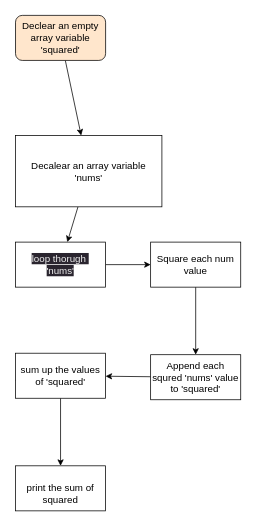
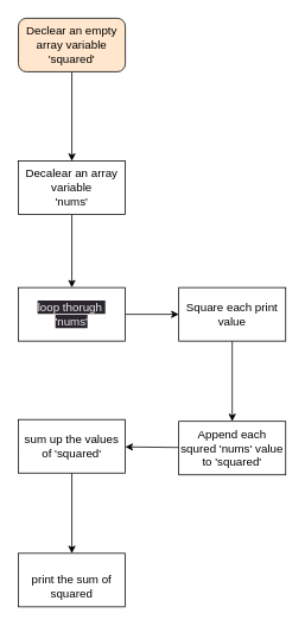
- <mxCell id="10" value="&lt;span style=&quot;font-size: 13px;&quot;&gt;Decalear an array variable&lt;/span&gt;&lt;br style=&quot;font-size: 13px;&quot;&gt;&lt;span style=&quot;font-size: 13px;&quot;&gt;'nums'&lt;/span&gt;" style="whiteSpace=wrap;html=1;" vertex="1" parent="1"><mxGeometry x="20" y="180" width="195" height="95" as="geometry" /></mxCell>
+ <mxCell id="10" value="&lt;span style=&quot;font-size: 13px;&quot;&gt;Decalear an array variable&lt;/span&gt;&lt;br style=&quot;font-size: 13px;&quot;&gt;&lt;span style=&quot;font-size: 13px;&quot;&gt;'nums'&lt;/span&gt;" style="whiteSpace=wrap;html=1;" vertex="1" parent="1"><mxGeometry x="20" y="180" width="120" height="60" as="geometry" /></mxCell>
- <mxCell id="3" value="&lt;font style=&quot;font-size: 13px;&quot;&gt;Square each num value&lt;/font&gt;" style="whiteSpace=wrap;html=1;" parent="1" vertex="1"><mxGeometry x="200" y="322" width="120" height="60" as="geometry" /></mxCell>
+ <mxCell id="3" value="&lt;font style=&quot;font-size: 13px;&quot;&gt;Square each print value&lt;/font&gt;" style="whiteSpace=wrap;html=1;" parent="1" vertex="1"><mxGeometry x="200" y="322" width="120" height="60" as="geometry" /></mxCell>
